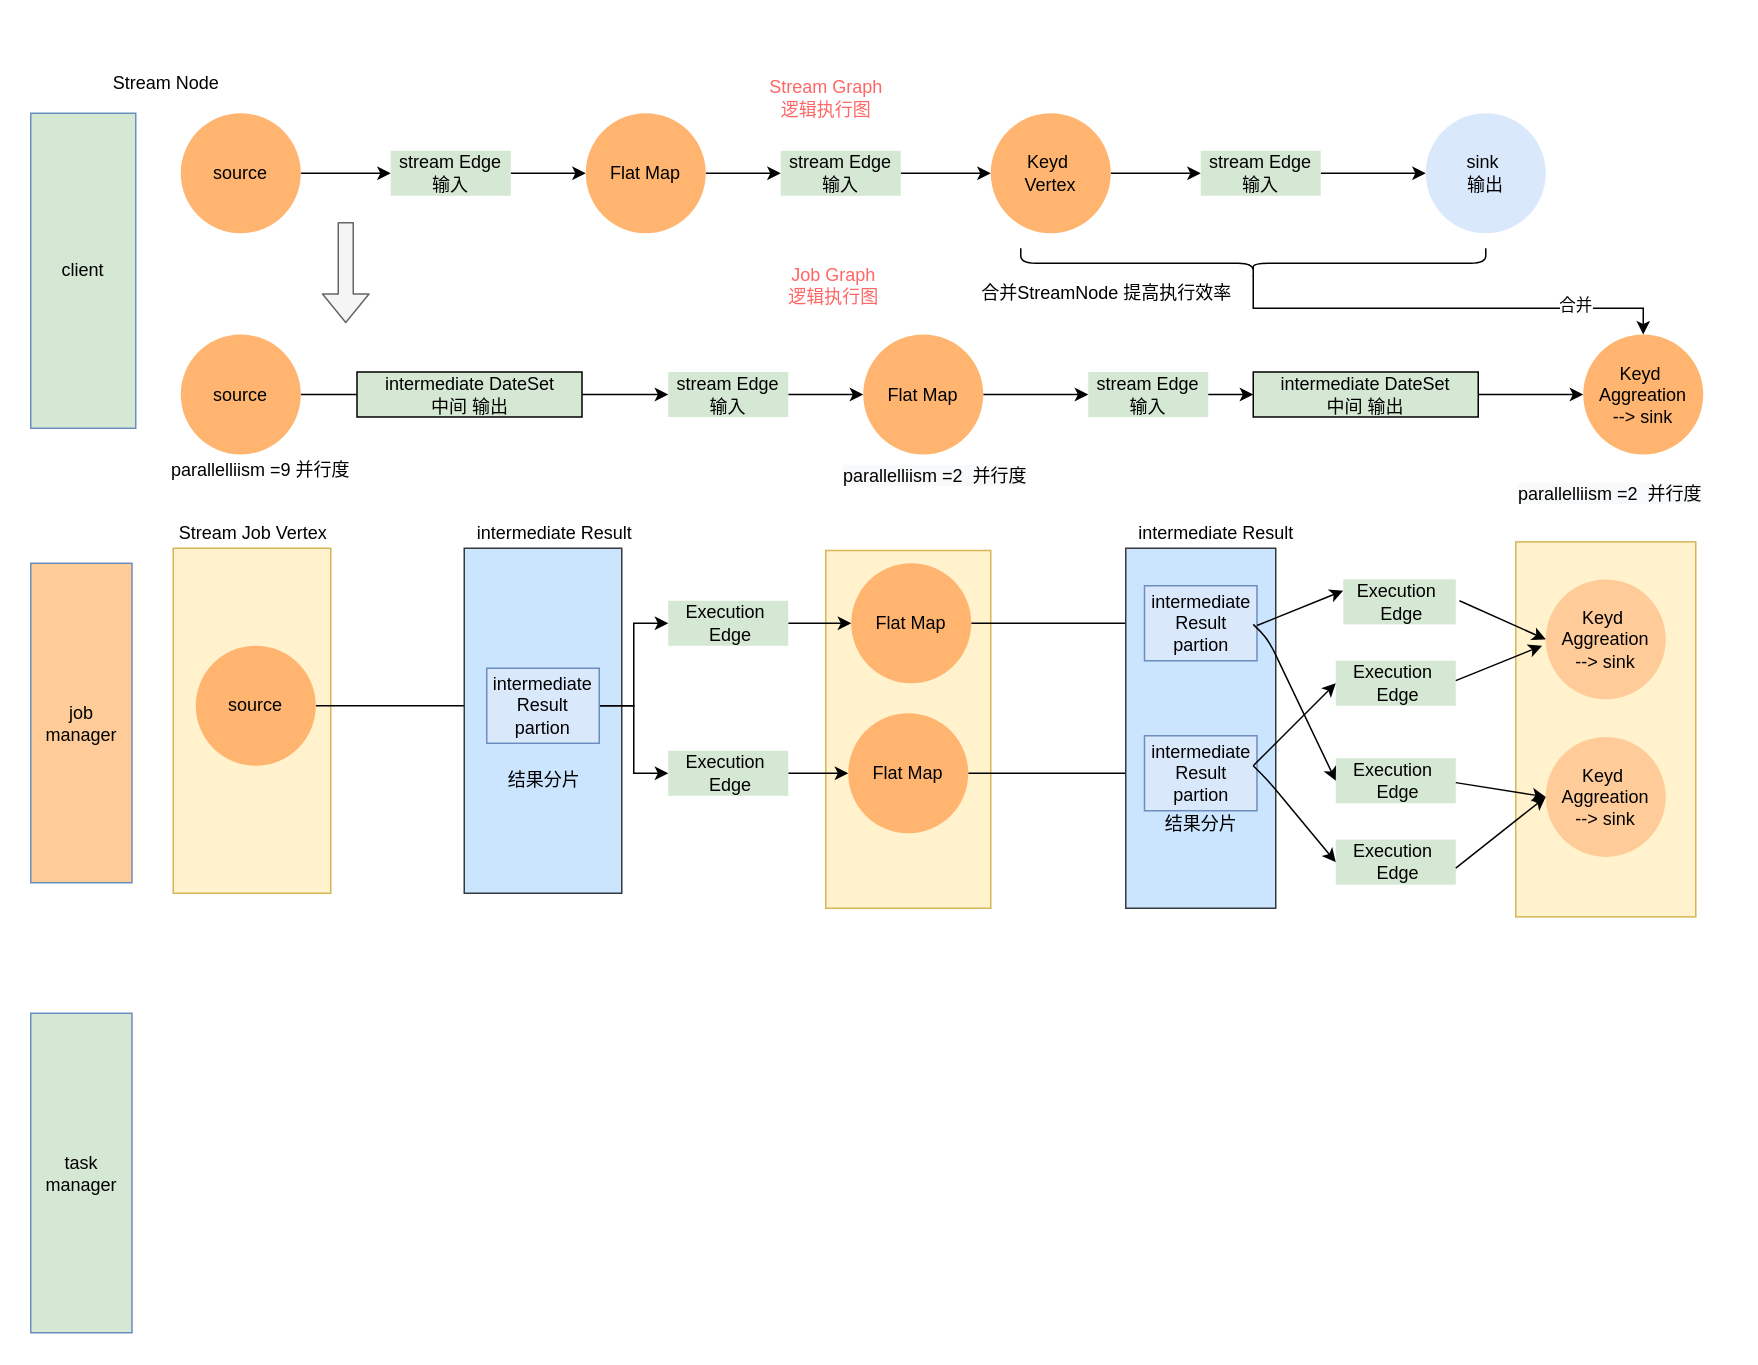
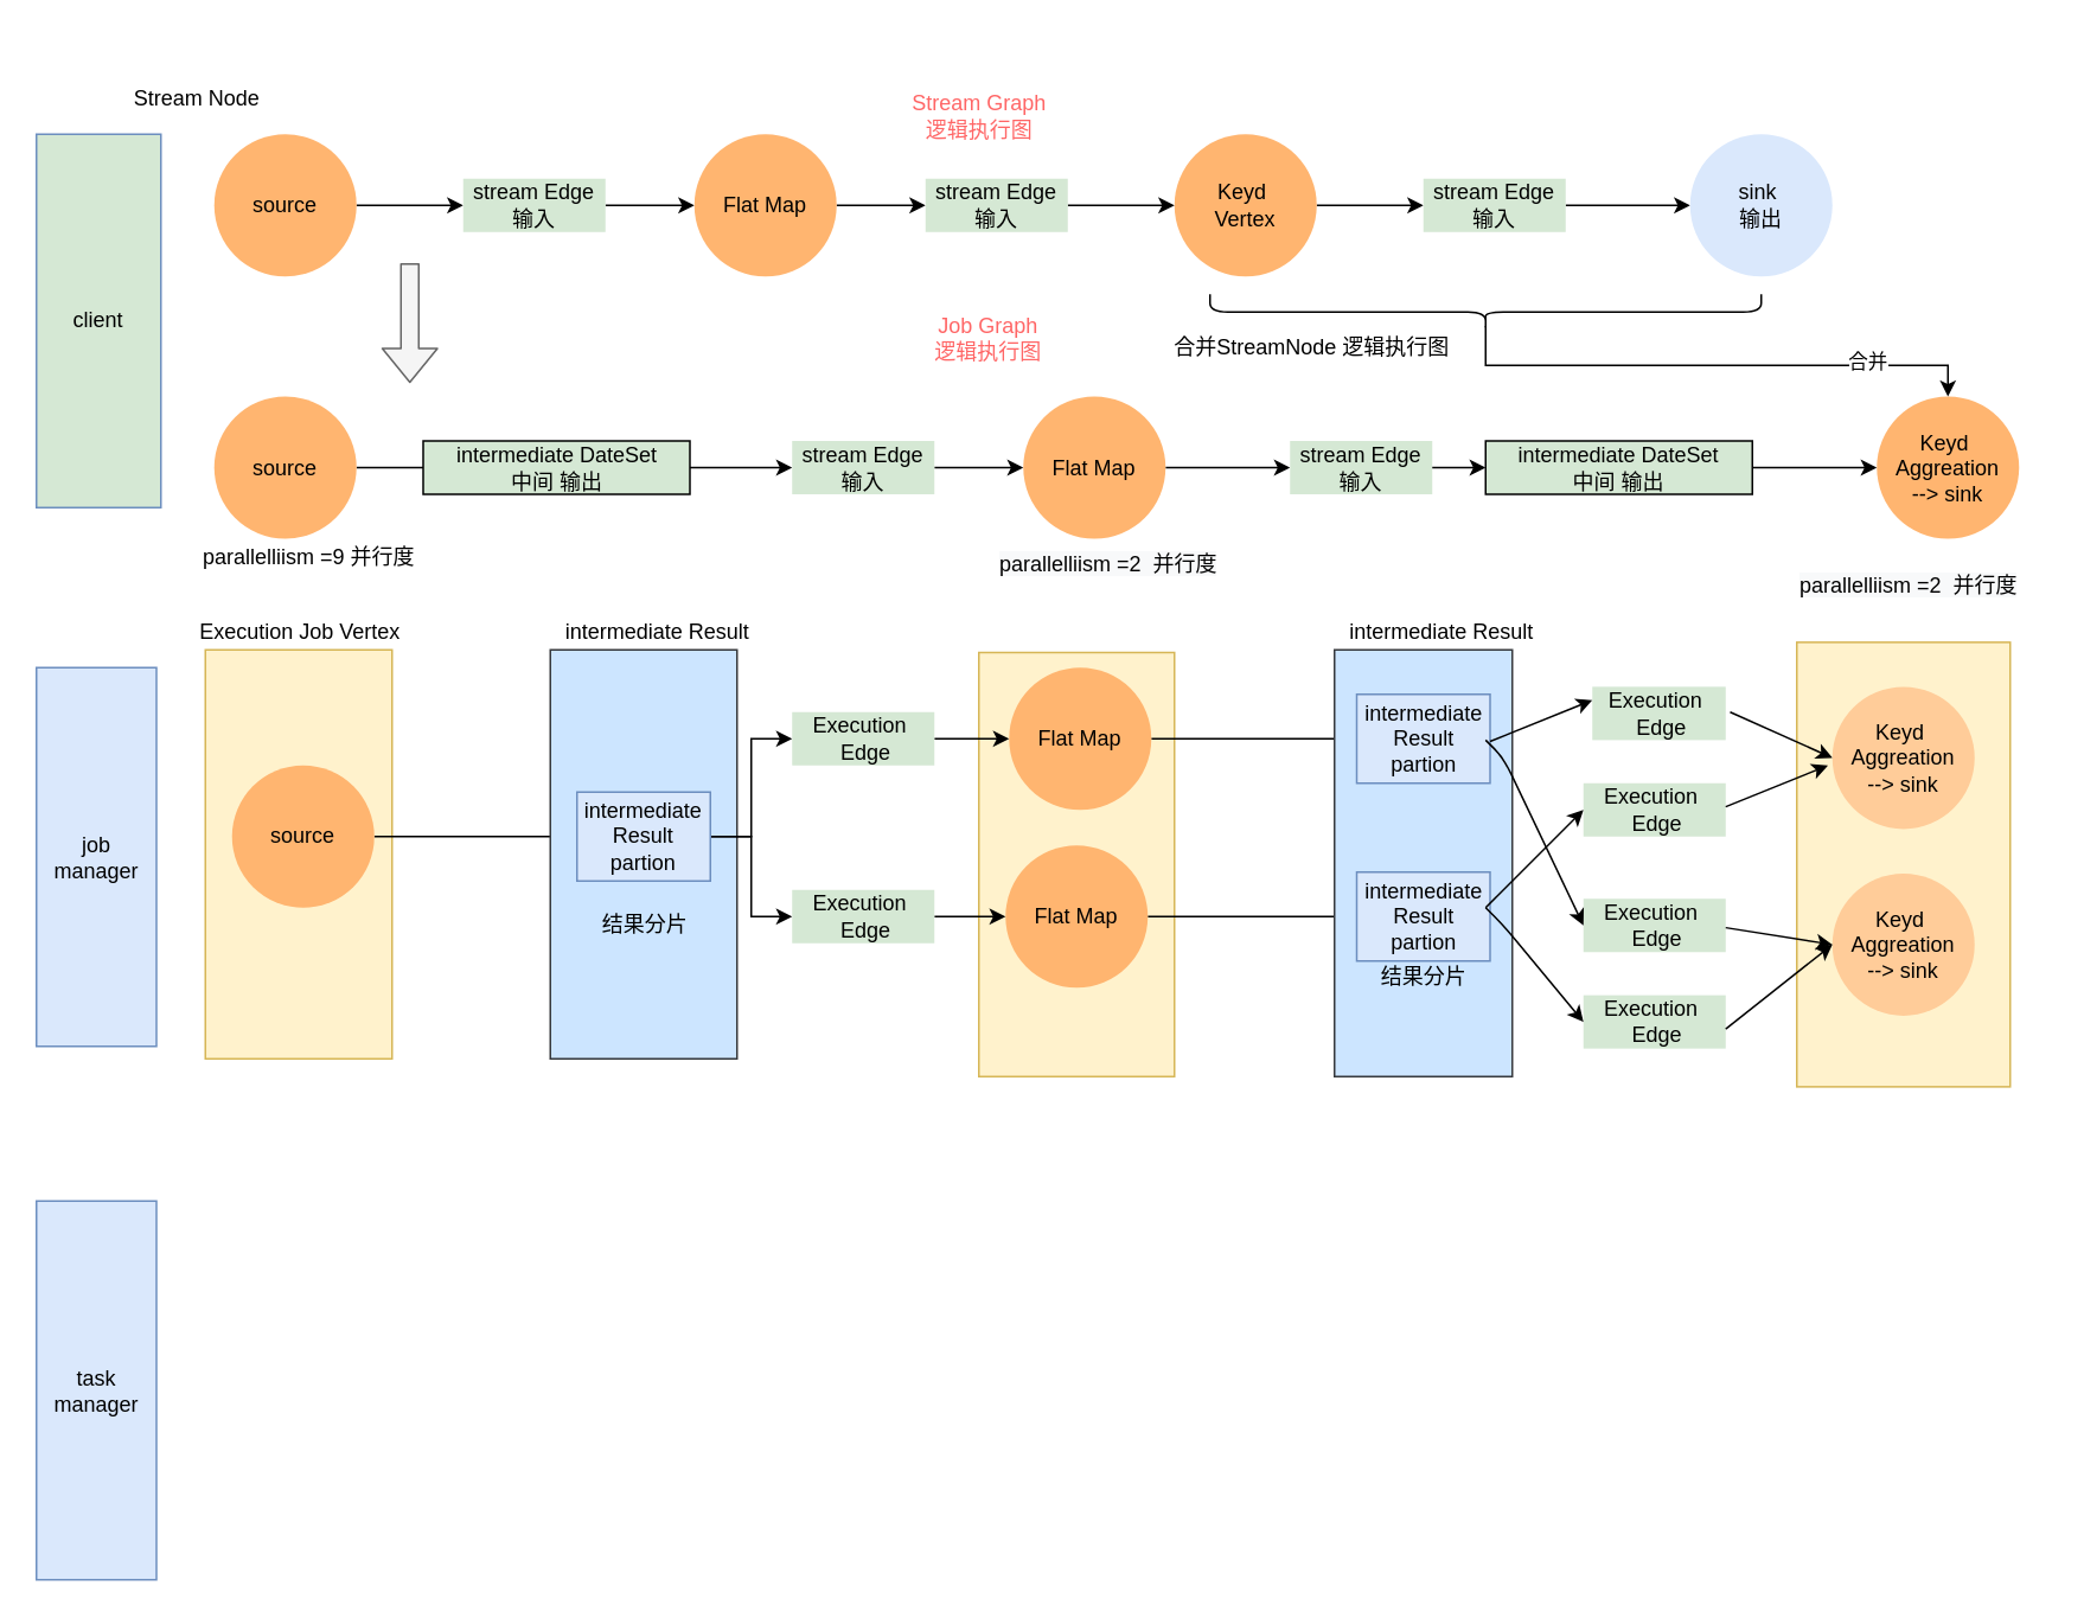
- <mxCell id="36" value="合并StreamNode 提高执行效率" style="text;html=1;align=center;verticalAlign=middle;resizable=0;points=[];autosize=1;" parent="1" vertex="1"><mxGeometry x="647" y="185" width="180" height="20" as="geometry" /></mxCell>
+ <mxCell id="36" value="合并StreamNode 逻辑执行图" style="text;html=1;align=center;verticalAlign=middle;resizable=0;points=[];autosize=1;" parent="1" vertex="1"><mxGeometry x="647" y="185" width="180" height="20" as="geometry" /></mxCell>
- <mxCell id="58" value="Stream Job Vertex" style="text;html=1;align=center;verticalAlign=middle;resizable=0;points=[];autosize=1;" parent="1" vertex="1"><mxGeometry x="102.5" y="345" width="130" height="20" as="geometry" /></mxCell>
+ <mxCell id="58" value="Execution Job Vertex" style="text;html=1;align=center;verticalAlign=middle;resizable=0;points=[];autosize=1;" parent="1" vertex="1"><mxGeometry x="102.5" y="345" width="130" height="20" as="geometry" /></mxCell>
- <mxCell id="32" value="job&lt;br&gt;manager" style="rounded=0;whiteSpace=wrap;html=1;fillColor=#ffcc99;rotation=0;strokeColor=#6c8ebf;" parent="1" vertex="1"><mxGeometry x="20" y="375" width="67.5" height="213" as="geometry" /></mxCell>
+ <mxCell id="32" value="job&lt;br&gt;manager" style="rounded=0;whiteSpace=wrap;html=1;fillColor=#dae8fc;rotation=0;strokeColor=#6c8ebf;" parent="1" vertex="1"><mxGeometry x="20" y="375" width="67.5" height="213" as="geometry" /></mxCell>
- <mxCell id="79" value="task&lt;br&gt;manager" style="rounded=0;whiteSpace=wrap;html=1;fillColor=#d5e8d4;rotation=0;strokeColor=#6c8ebf;" vertex="1" parent="1"><mxGeometry x="20" y="675" width="67.5" height="213" as="geometry" /></mxCell>
+ <mxCell id="79" value="task&lt;br&gt;manager" style="rounded=0;whiteSpace=wrap;html=1;fillColor=#dae8fc;rotation=0;strokeColor=#6c8ebf;" vertex="1" parent="1"><mxGeometry x="20" y="675" width="67.5" height="213" as="geometry" /></mxCell>
